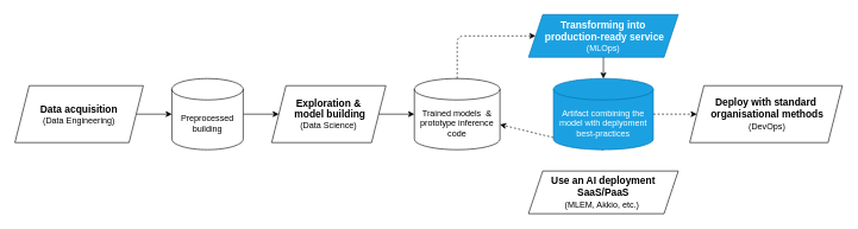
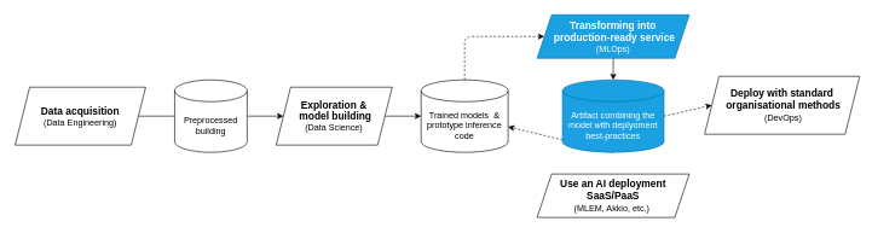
- <mxCell id="4" style="edgeStyle=none;html=1;entryX=0;entryY=0.5;entryDx=0;entryDy=0;entryPerimeter=0;fontSize=14;" parent="1" source="5" target="3" edge="1"><mxGeometry relative="1" as="geometry" /></mxCell>
+ <mxCell id="4" style="edgeStyle=none;html=1;entryX=0;entryY=0.5;entryDx=0;entryDy=0;entryPerimeter=0;fontSize=14;endArrow=none;" parent="1" source="5" target="3" edge="1"><mxGeometry relative="1" as="geometry" /></mxCell>
- <mxCell id="10" value="&lt;b&gt;Deploy with standard&lt;br&gt;&amp;nbsp;organisational methods&lt;/b&gt;&lt;br&gt;&lt;font style=&quot;font-size: 12px&quot;&gt;&amp;nbsp;(DevOps)&lt;/font&gt;" style="shape=parallelogram;perimeter=parallelogramPerimeter;whiteSpace=wrap;html=1;fixedSize=1;fontSize=14;" parent="1" vertex="1"><mxGeometry x="966" y="120" width="214" height="80" as="geometry" /></mxCell>
+ <mxCell id="10" value="&lt;b&gt;Deploy with standard&lt;br&gt;&amp;nbsp;organisational methods&lt;/b&gt;&lt;br&gt;&lt;font style=&quot;font-size: 12px&quot;&gt;&amp;nbsp;(DevOps)&lt;/font&gt;" style="shape=parallelogram;perimeter=parallelogramPerimeter;whiteSpace=wrap;html=1;fixedSize=1;fontSize=14;" parent="1" vertex="1"><mxGeometry x="971" y="105" width="214" height="80" as="geometry" /></mxCell>
